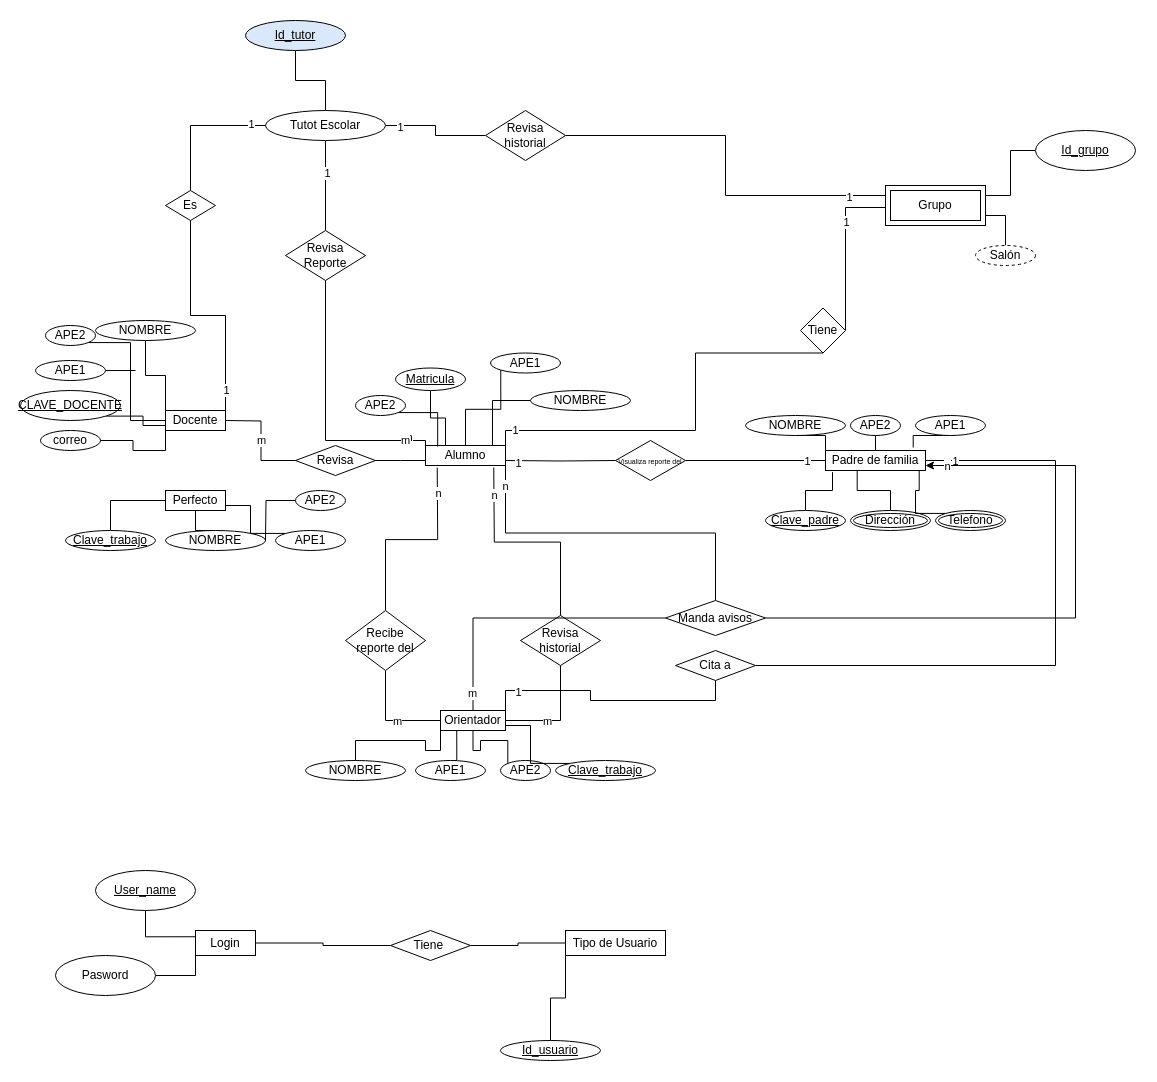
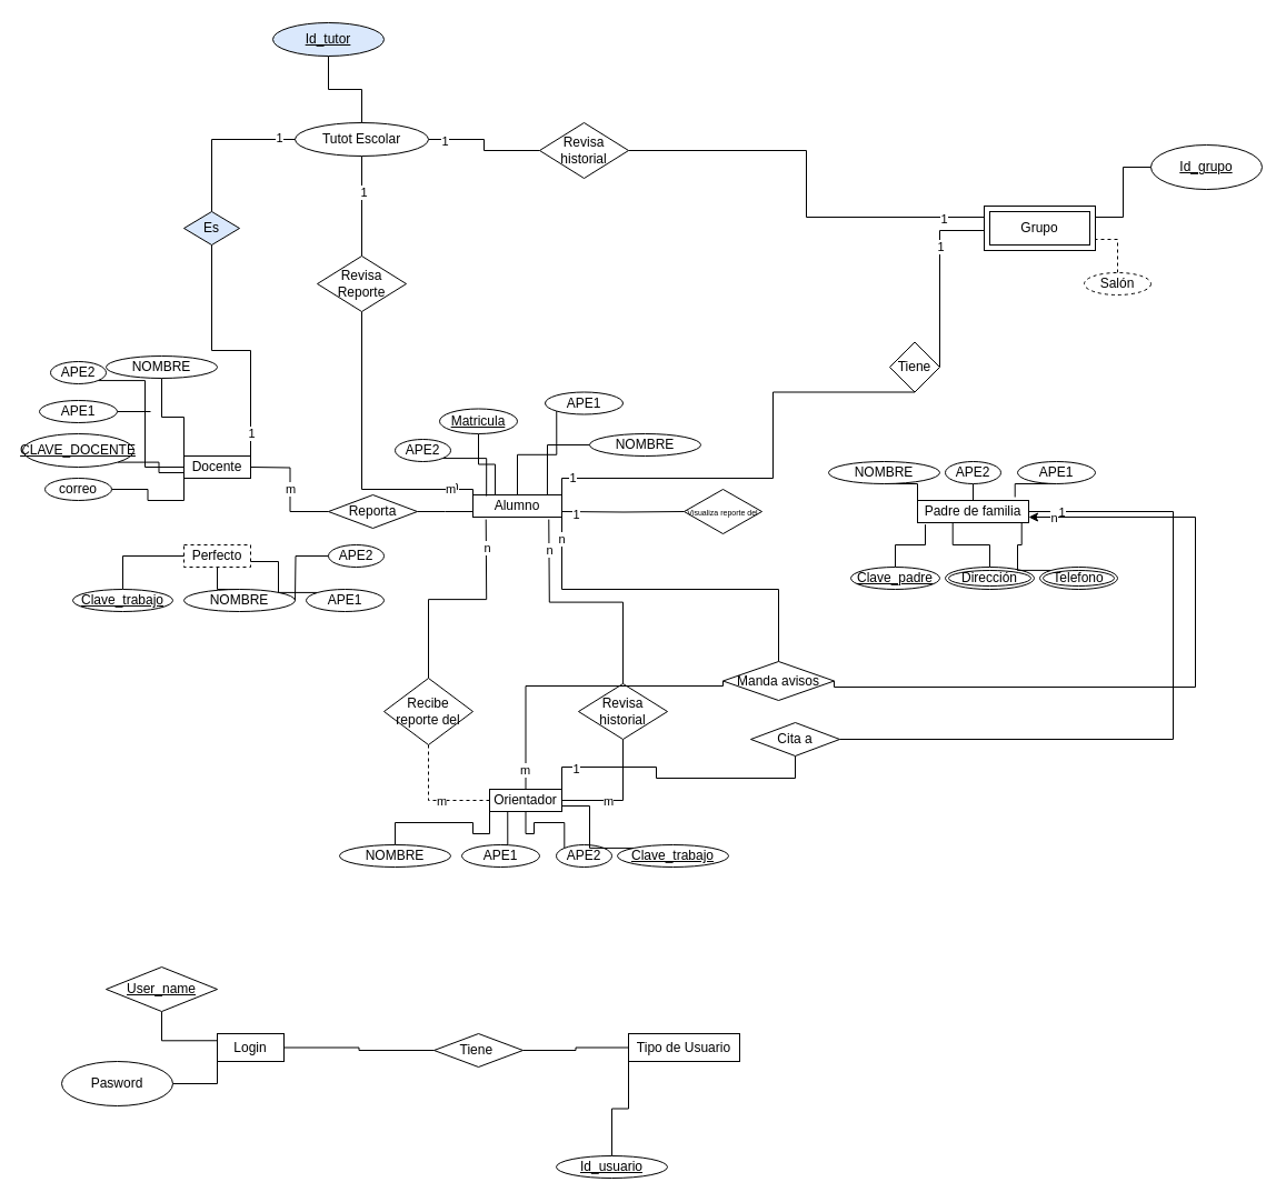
- <mxCell id="25" value="Es" style="rhombus;whiteSpace=wrap;html=1;" vertex="1" parent="1"><mxGeometry x="165" y="190" width="50" height="30" as="geometry" /></mxCell>
+ <mxCell id="25" value="Es" style="rhombus;whiteSpace=wrap;html=1;fillColor=#dae8fc;" vertex="1" parent="1"><mxGeometry x="165" y="190" width="50" height="30" as="geometry" /></mxCell>
- <mxCell id="112" style="edgeStyle=orthogonalEdgeStyle;rounded=0;orthogonalLoop=1;jettySize=auto;html=1;entryX=1;entryY=0.75;entryDx=0;entryDy=0;endArrow=none;endFill=0;" edge="1" parent="1" source="113" target="114"><mxGeometry relative="1" as="geometry" /></mxCell>
+ <mxCell id="112" style="edgeStyle=orthogonalEdgeStyle;rounded=0;orthogonalLoop=1;jettySize=auto;html=1;entryX=1;entryY=0.75;entryDx=0;entryDy=0;endArrow=none;endFill=0;dashed=1;" edge="1" parent="1" source="113" target="114"><mxGeometry relative="1" as="geometry" /></mxCell>
- <mxCell id="4" value="Revisa" style="shape=rhombus;perimeter=rhombusPerimeter;whiteSpace=wrap;html=1;align=center;" vertex="1" parent="1"><mxGeometry x="295" y="445" width="80" height="30" as="geometry" /></mxCell>
+ <mxCell id="4" value="Reporta" style="shape=rhombus;perimeter=rhombusPerimeter;whiteSpace=wrap;html=1;align=center;" vertex="1" parent="1"><mxGeometry x="295" y="445" width="80" height="30" as="geometry" /></mxCell>
- <mxCell id="7" style="edgeStyle=orthogonalEdgeStyle;rounded=0;orthogonalLoop=1;jettySize=auto;html=1;exitX=1;exitY=0.5;exitDx=0;exitDy=0;endArrow=none;endFill=0;" edge="1" parent="1" source="9" target="48"><mxGeometry relative="1" as="geometry" /></mxCell>
- <mxCell id="8" value="1" style="edgeLabel;html=1;align=center;verticalAlign=middle;resizable=0;points=[];" vertex="1" connectable="0" parent="7"><mxGeometry x="0.729" relative="1" as="geometry"><mxPoint as="offset" /></mxGeometry></mxCell>
- <mxCell id="41" value="Perfecto" style="whiteSpace=wrap;html=1;align=center;" vertex="1" parent="1"><mxGeometry x="165" y="490" width="60" height="20" as="geometry" /></mxCell>
+ <mxCell id="41" value="Perfecto" style="whiteSpace=wrap;html=1;align=center;dashed=1;" vertex="1" parent="1"><mxGeometry x="165" y="490" width="60" height="20" as="geometry" /></mxCell>
- <mxCell id="109" value="Manda avisos" style="shape=rhombus;perimeter=rhombusPerimeter;whiteSpace=wrap;html=1;align=center;" vertex="1" parent="1"><mxGeometry x="665" y="600" width="100" height="35" as="geometry" /></mxCell>
+ <mxCell id="109" value="Manda avisos" style="shape=rhombus;perimeter=rhombusPerimeter;whiteSpace=wrap;html=1;align=center;" vertex="1" parent="1"><mxGeometry x="650" y="595" width="100" height="35" as="geometry" /></mxCell>
- <mxCell id="11" style="edgeStyle=orthogonalEdgeStyle;rounded=0;orthogonalLoop=1;jettySize=auto;html=1;exitX=0;exitY=0.5;exitDx=0;exitDy=0;entryX=0.5;entryY=1;entryDx=0;entryDy=0;endArrow=none;endFill=0;" edge="1" parent="1" source="53" target="17"><mxGeometry relative="1" as="geometry"><mxPoint x="425" y="725" as="sourcePoint" /></mxGeometry></mxCell>
+ <mxCell id="11" style="edgeStyle=orthogonalEdgeStyle;rounded=0;orthogonalLoop=1;jettySize=auto;html=1;exitX=0;exitY=0.5;exitDx=0;exitDy=0;entryX=0.5;entryY=1;entryDx=0;entryDy=0;endArrow=none;endFill=0;dashed=1;" edge="1" parent="1" source="53" target="17"><mxGeometry relative="1" as="geometry"><mxPoint x="425" y="725" as="sourcePoint" /></mxGeometry></mxCell>
- <mxCell id="117" value="User_name" style="ellipse;whiteSpace=wrap;html=1;align=center;fontStyle=4;" vertex="1" parent="1"><mxGeometry x="95" y="870" width="100" height="40" as="geometry" /></mxCell>
+ <mxCell id="117" value="User_name" style="rhombus;whiteSpace=wrap;html=1;align=center;fontStyle=4;" vertex="1" parent="1"><mxGeometry x="95" y="870" width="100" height="40" as="geometry" /></mxCell>
